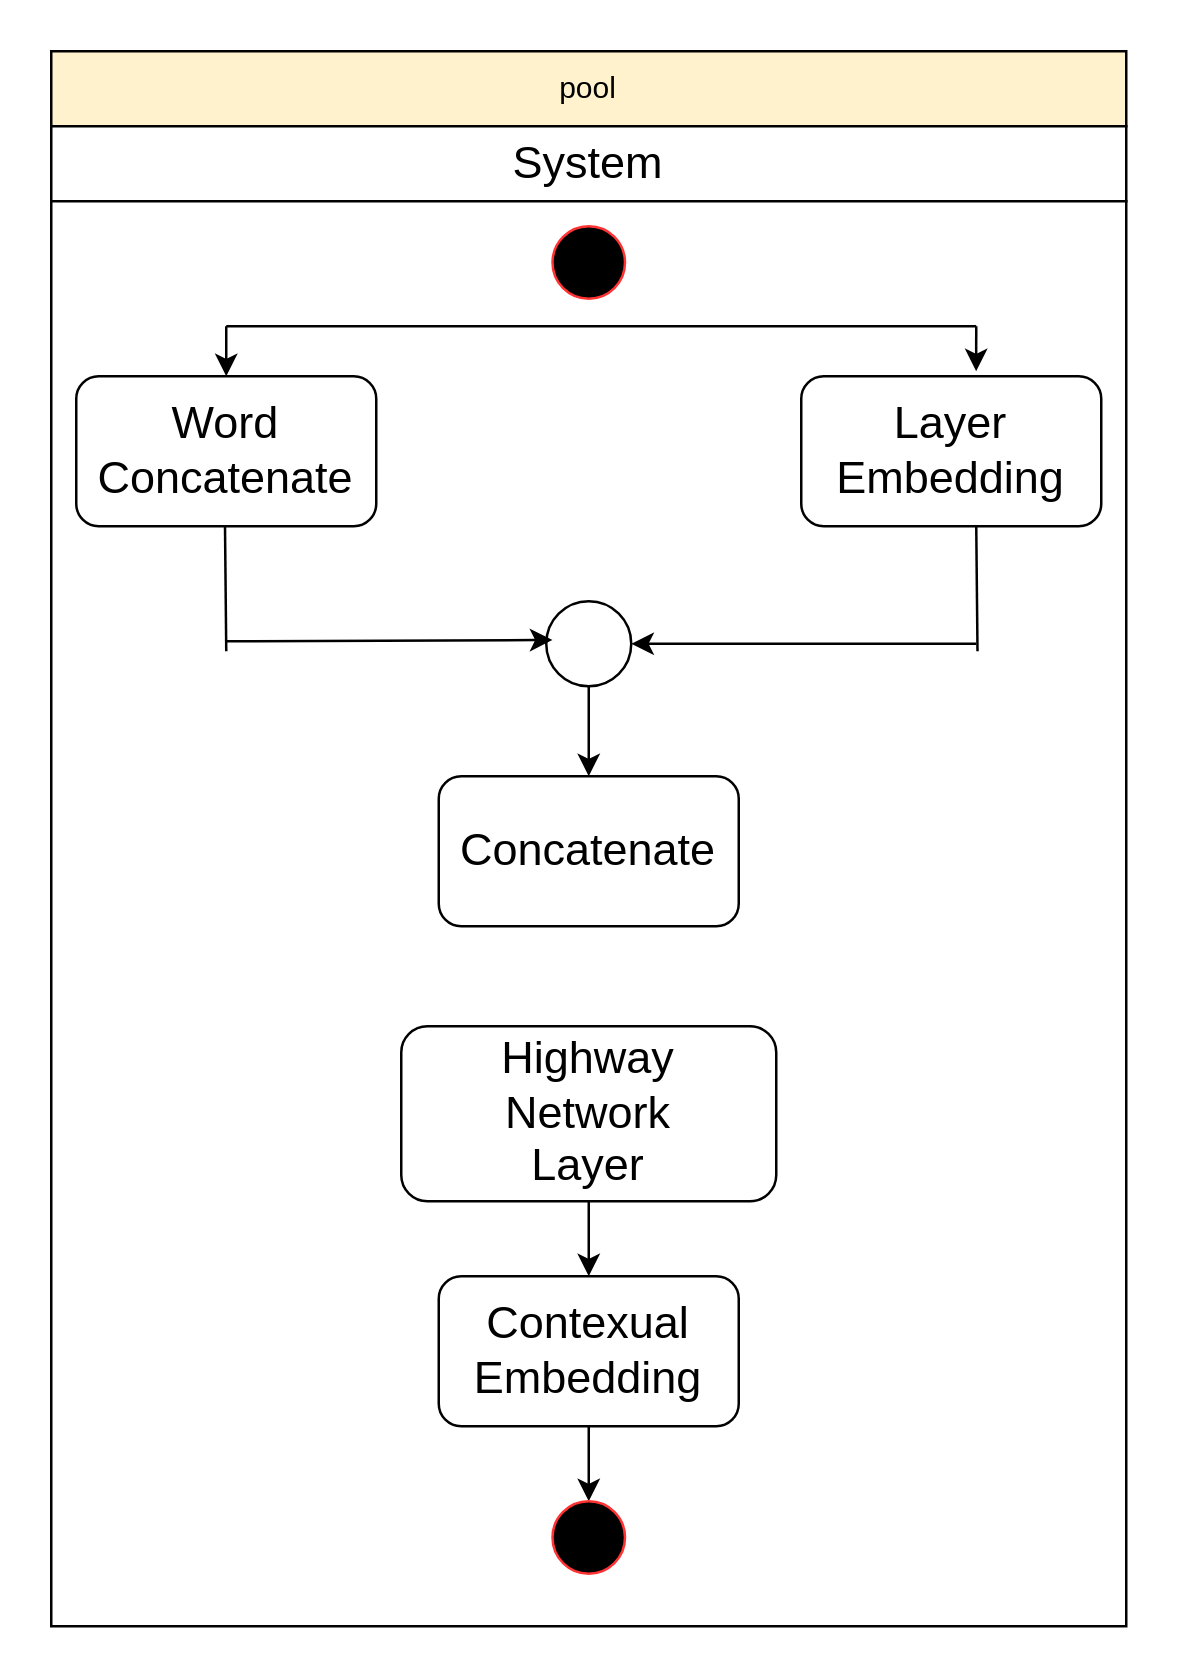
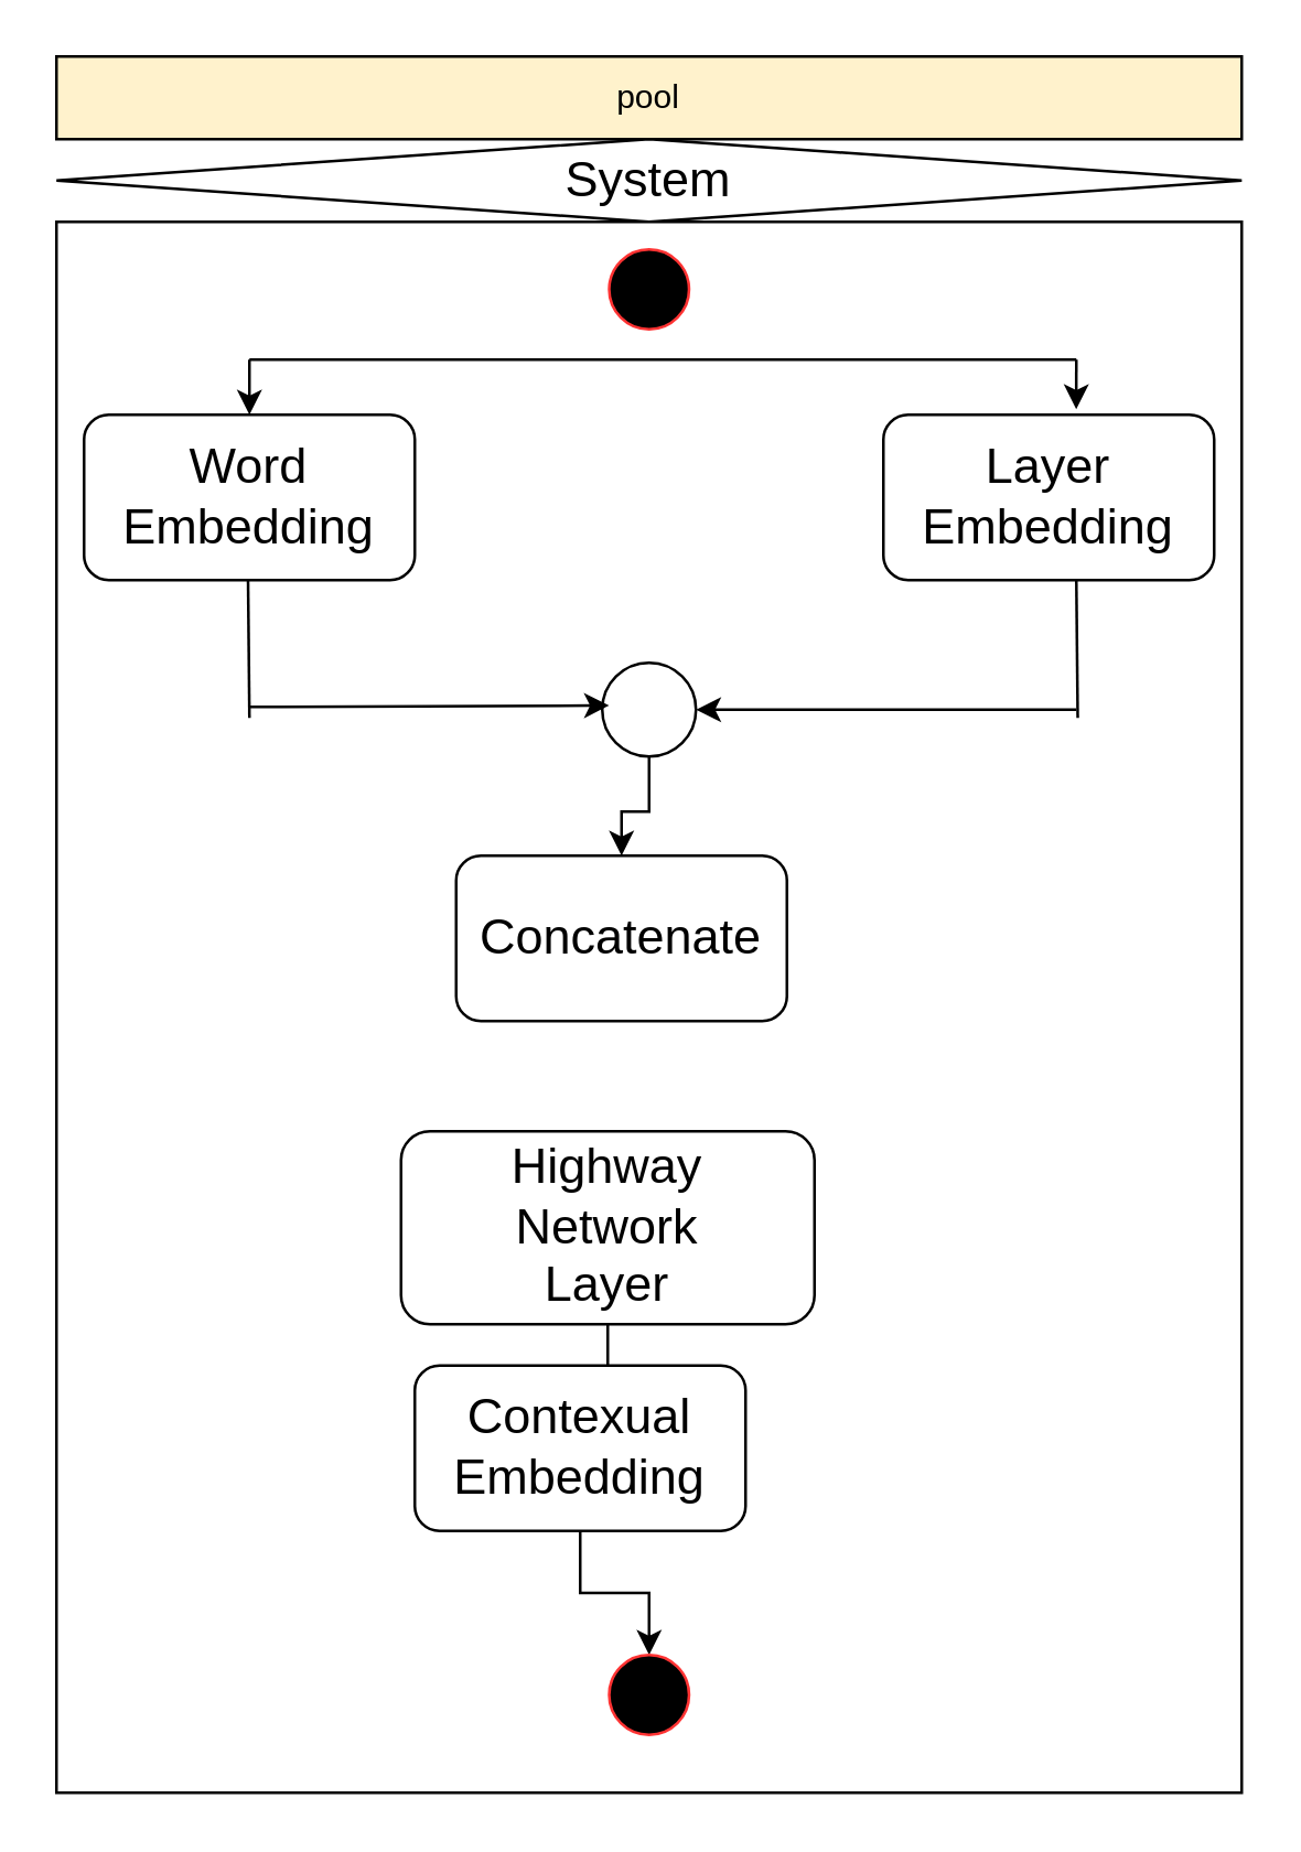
- <mxCell id="3" value="&lt;font style=&quot;font-size: 18px&quot;&gt;System&lt;/font&gt;" style="rounded=0;whiteSpace=wrap;html=1;" vertex="1" parent="1"><mxGeometry x="20" y="50" width="430" height="30" as="geometry" /></mxCell>
+ <mxCell id="3" value="&lt;font style=&quot;font-size: 18px&quot;&gt;System&lt;/font&gt;" style="rhombus;whiteSpace=wrap;html=1;" vertex="1" parent="1"><mxGeometry x="20" y="50" width="430" height="30" as="geometry" /></mxCell>
- <mxCell id="6" value="&lt;div&gt;&lt;font style=&quot;font-size: 18px&quot;&gt;Word&lt;/font&gt;&lt;/div&gt;&lt;div&gt;&lt;font style=&quot;font-size: 18px&quot;&gt;Concatenate&lt;/font&gt;&lt;br&gt;&lt;/div&gt;" style="rounded=1;whiteSpace=wrap;html=1;strokeColor=#000000;fillColor=#FFFFFF;" vertex="1" parent="1"><mxGeometry x="30" y="150" width="120" height="60" as="geometry" /></mxCell>
+ <mxCell id="6" value="&lt;div&gt;&lt;font style=&quot;font-size: 18px&quot;&gt;Word&lt;/font&gt;&lt;/div&gt;&lt;div&gt;&lt;font style=&quot;font-size: 18px&quot;&gt;Embedding&lt;/font&gt;&lt;br&gt;&lt;/div&gt;" style="rounded=1;whiteSpace=wrap;html=1;strokeColor=#000000;fillColor=#FFFFFF;" vertex="1" parent="1"><mxGeometry x="30" y="150" width="120" height="60" as="geometry" /></mxCell>
- <mxCell id="10" value="&lt;div&gt;&lt;font style=&quot;font-size: 18px&quot;&gt;Concatenate&lt;/font&gt;&lt;/div&gt;" style="rounded=1;whiteSpace=wrap;html=1;strokeColor=#000000;fillColor=#FFFFFF;" vertex="1" parent="1"><mxGeometry x="175" y="310" width="120" height="60" as="geometry" /></mxCell>
+ <mxCell id="10" value="&lt;div&gt;&lt;font style=&quot;font-size: 18px&quot;&gt;Concatenate&lt;/font&gt;&lt;/div&gt;" style="rounded=1;whiteSpace=wrap;html=1;strokeColor=#000000;fillColor=#FFFFFF;" vertex="1" parent="1"><mxGeometry x="165" y="310" width="120" height="60" as="geometry" /></mxCell>
- <mxCell id="12" value="&lt;div&gt;&lt;font style=&quot;font-size: 18px&quot;&gt;Highway&lt;/font&gt;&lt;/div&gt;&lt;div&gt;&lt;font style=&quot;font-size: 18px&quot;&gt;Network&lt;/font&gt;&lt;/div&gt;&lt;div&gt;&lt;font style=&quot;font-size: 18px&quot;&gt;Layer&lt;/font&gt;&lt;br&gt;&lt;/div&gt;" style="rounded=1;whiteSpace=wrap;html=1;strokeColor=#000000;fillColor=#FFFFFF;" vertex="1" parent="1"><mxGeometry x="160" y="410" width="150" height="70" as="geometry" /></mxCell>
+ <mxCell id="12" value="&lt;div&gt;&lt;font style=&quot;font-size: 18px&quot;&gt;Highway&lt;/font&gt;&lt;/div&gt;&lt;div&gt;&lt;font style=&quot;font-size: 18px&quot;&gt;Network&lt;/font&gt;&lt;/div&gt;&lt;div&gt;&lt;font style=&quot;font-size: 18px&quot;&gt;Layer&lt;/font&gt;&lt;br&gt;&lt;/div&gt;" style="rounded=1;whiteSpace=wrap;html=1;strokeColor=#000000;fillColor=#FFFFFF;" vertex="1" parent="1"><mxGeometry x="145" y="410" width="150" height="70" as="geometry" /></mxCell>
- <mxCell id="14" value="&lt;div&gt;&lt;font style=&quot;font-size: 18px&quot;&gt;Contexual&lt;/font&gt;&lt;/div&gt;&lt;div&gt;&lt;font style=&quot;font-size: 18px&quot;&gt;Embedding&lt;/font&gt;&lt;br&gt;&lt;/div&gt;" style="rounded=1;whiteSpace=wrap;html=1;strokeColor=#000000;fillColor=#FFFFFF;" vertex="1" parent="1"><mxGeometry x="175" y="510" width="120" height="60" as="geometry" /></mxCell>
+ <mxCell id="14" value="&lt;div&gt;&lt;font style=&quot;font-size: 18px&quot;&gt;Contexual&lt;/font&gt;&lt;/div&gt;&lt;div&gt;&lt;font style=&quot;font-size: 18px&quot;&gt;Embedding&lt;/font&gt;&lt;br&gt;&lt;/div&gt;" style="rounded=1;whiteSpace=wrap;html=1;strokeColor=#000000;fillColor=#FFFFFF;" vertex="1" parent="1"><mxGeometry x="150" y="495" width="120" height="60" as="geometry" /></mxCell>
